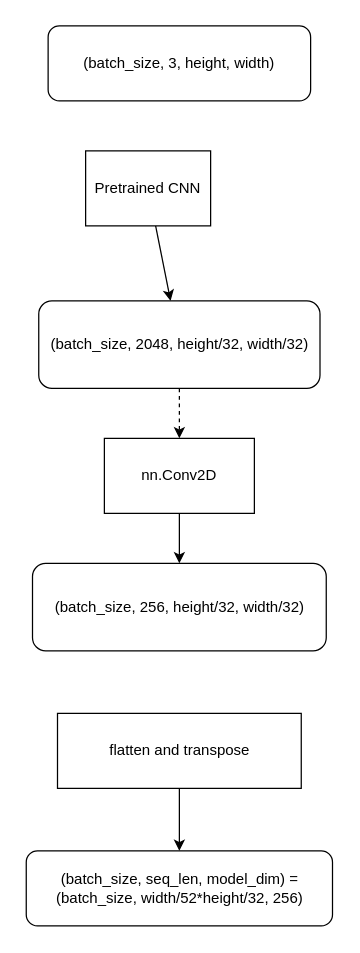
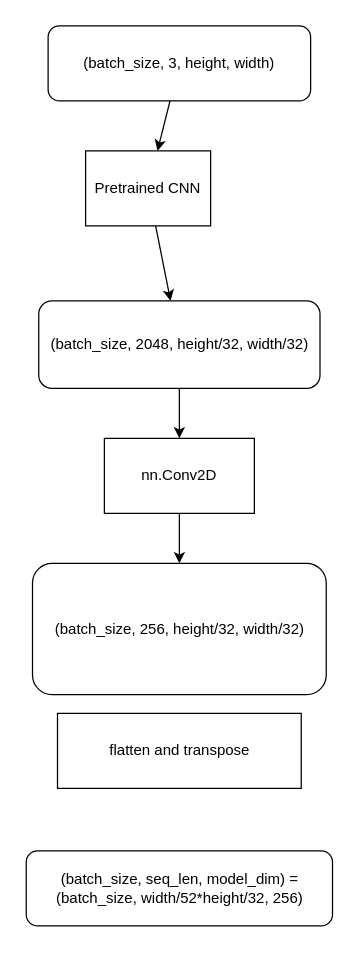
+ <mxCell id="2" value="" style="edgeStyle=none;html=1;" parent="1" source="3" target="5" edge="1"><mxGeometry relative="1" as="geometry" /></mxCell>
- <mxCell id="6" value="" style="edgeStyle=none;html=1;dashed=1;" parent="1" source="7" target="9" edge="1"><mxGeometry relative="1" as="geometry" /></mxCell>
+ <mxCell id="6" value="" style="edgeStyle=none;html=1;" parent="1" source="7" target="9" edge="1"><mxGeometry relative="1" as="geometry" /></mxCell>
- <mxCell id="10" value="(batch_size, 256, height/32, width/32)" style="rounded=1;whiteSpace=wrap;html=1;" parent="1" vertex="1"><mxGeometry x="25.5" y="450" width="235" height="70" as="geometry" /></mxCell>
+ <mxCell id="10" value="(batch_size, 256, height/32, width/32)" style="rounded=1;whiteSpace=wrap;html=1;" parent="1" vertex="1"><mxGeometry x="25.5" y="450" width="235" height="105" as="geometry" /></mxCell>
- <mxCell id="11" value="" style="edgeStyle=none;html=1;" parent="1" source="12" target="13" edge="1"><mxGeometry relative="1" as="geometry" /></mxCell>
